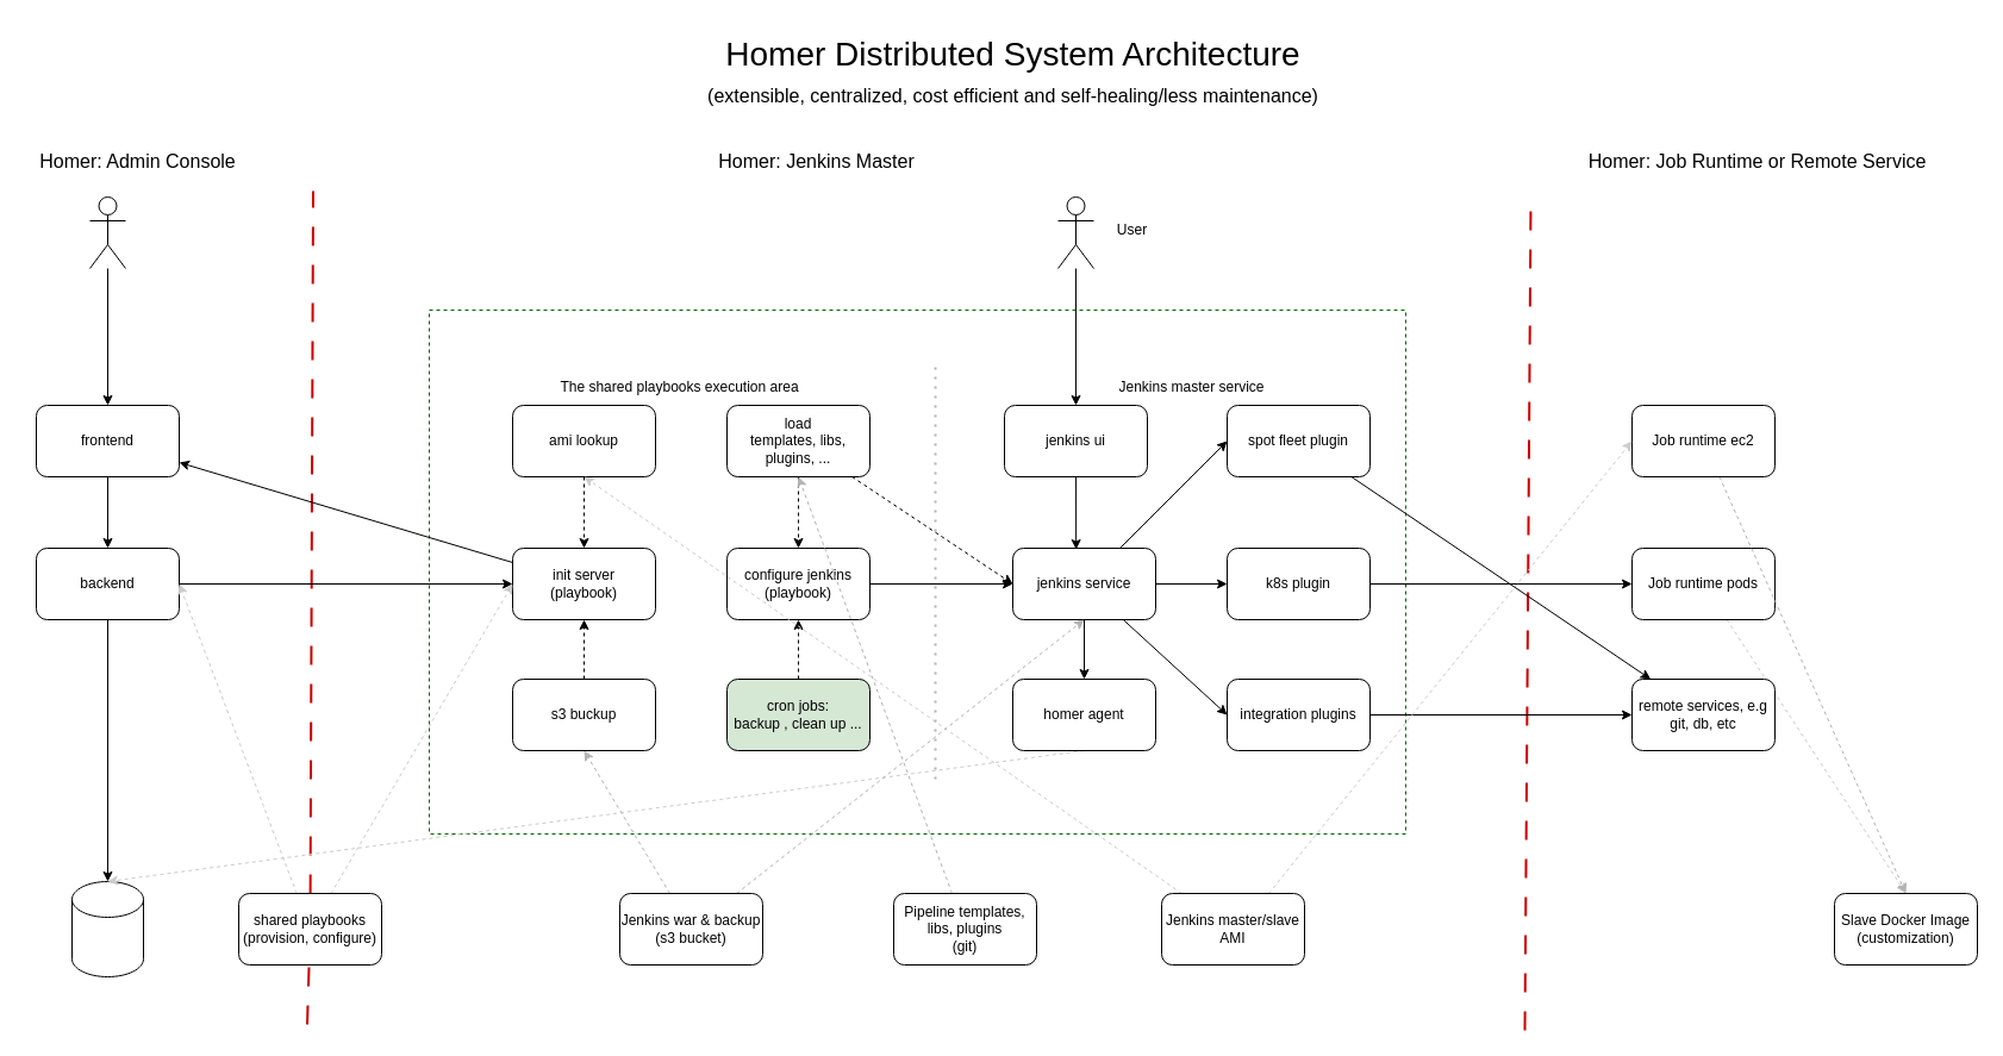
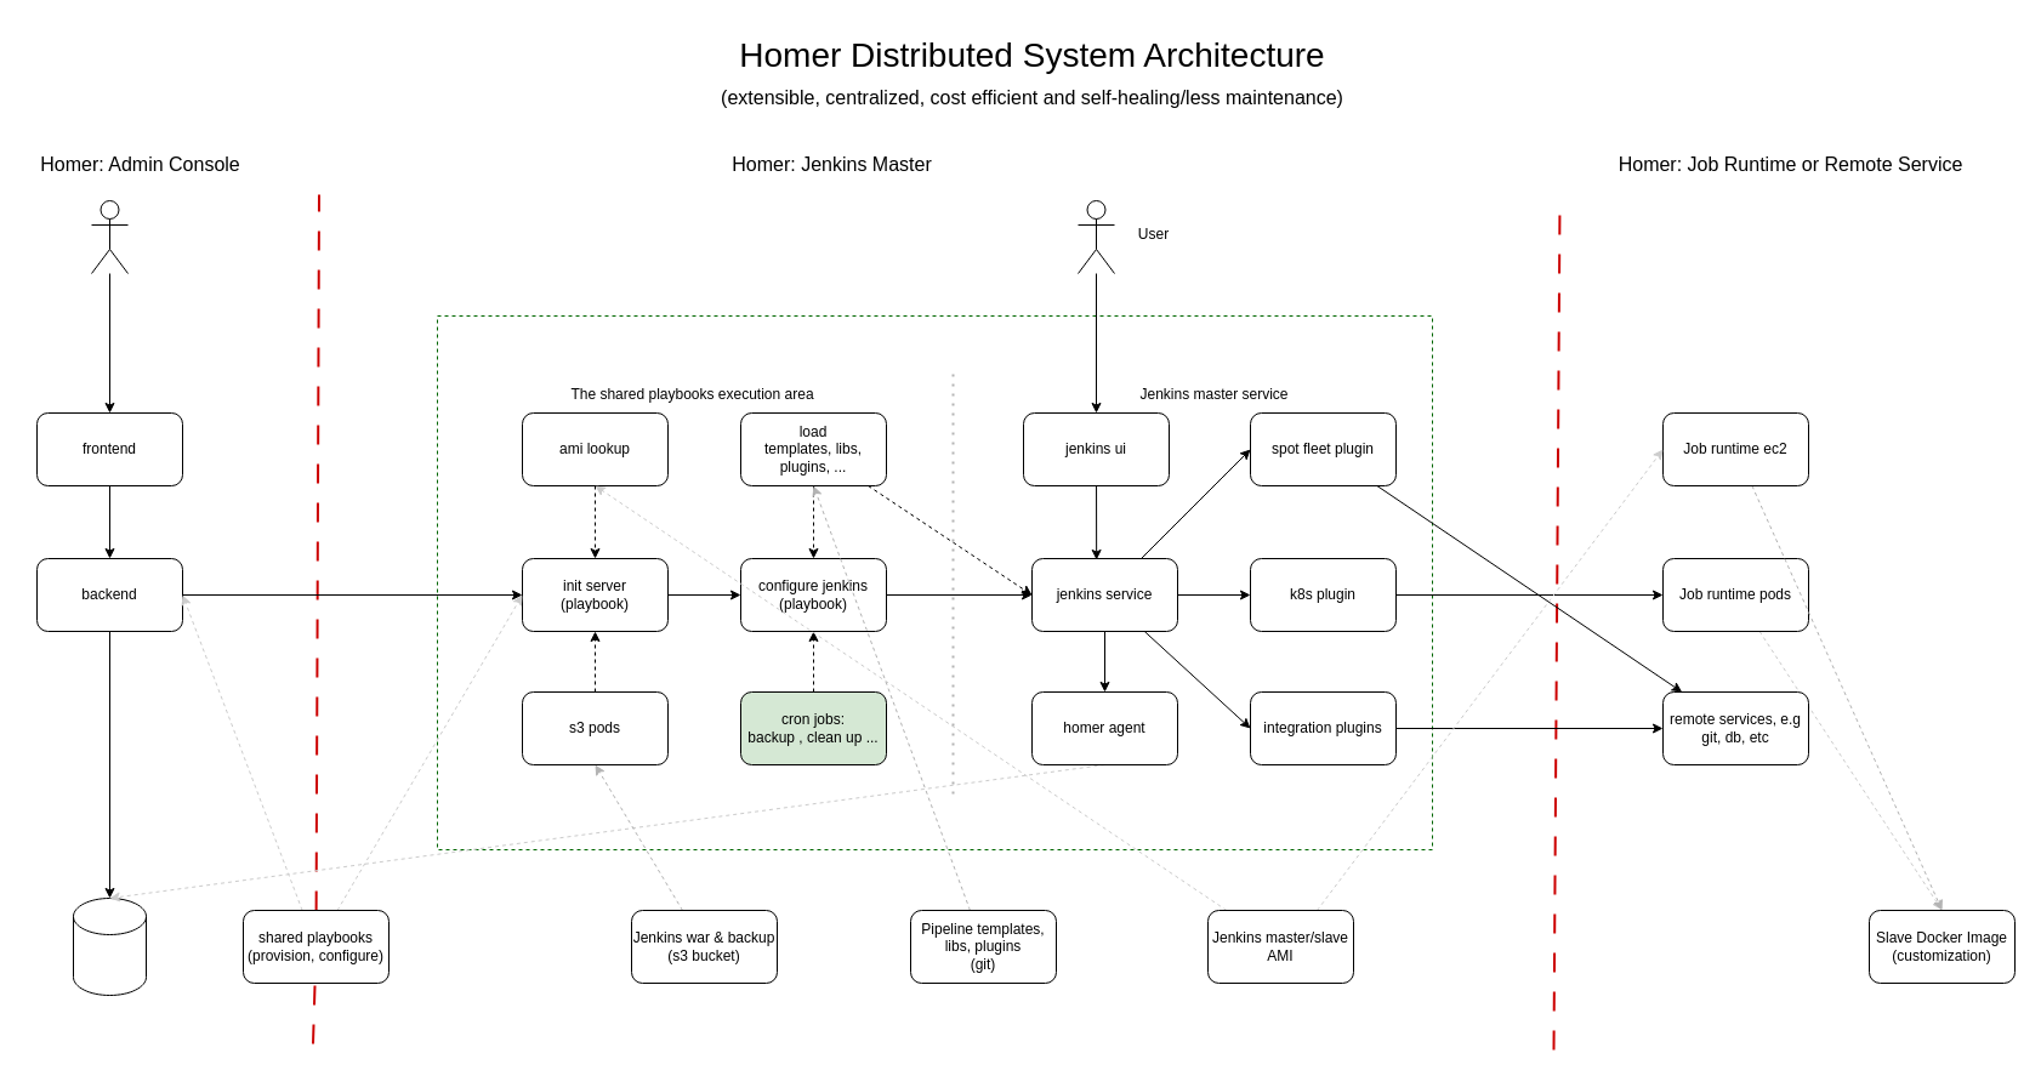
- <mxCell id="11" style="edgeStyle=none;rounded=0;orthogonalLoop=1;jettySize=auto;html=1;" edge="1" parent="1" source="12" target="6"><mxGeometry relative="1" as="geometry" /></mxCell>
+ <mxCell id="11" style="edgeStyle=none;rounded=0;orthogonalLoop=1;jettySize=auto;html=1;" edge="1" parent="1" source="12" target="14"><mxGeometry relative="1" as="geometry" /></mxCell>
- <mxCell id="63" style="edgeStyle=none;rounded=0;orthogonalLoop=1;jettySize=auto;html=1;entryX=0.5;entryY=1;entryDx=0;entryDy=0;dashed=1;strokeColor=#B3B3B3;" edge="1" parent="1" source="64" target="19"><mxGeometry relative="1" as="geometry" /></mxCell>
- <mxCell id="28" value="s3 buckup" style="rounded=1;whiteSpace=wrap;html=1;" vertex="1" parent="1"><mxGeometry x="430" y="570" width="120" height="60" as="geometry" /></mxCell>
+ <mxCell id="28" value="s3 pods" style="rounded=1;whiteSpace=wrap;html=1;" vertex="1" parent="1"><mxGeometry x="430" y="570" width="120" height="60" as="geometry" /></mxCell>
- <mxCell id="46" value="Jenkins master/slave AMI" style="rounded=1;whiteSpace=wrap;html=1;" vertex="1" parent="1"><mxGeometry x="975" y="750" width="120" height="60" as="geometry" /></mxCell>
+ <mxCell id="46" value="Jenkins master/slave AMI" style="rounded=1;whiteSpace=wrap;html=1;" vertex="1" parent="1"><mxGeometry x="995" y="750" width="120" height="60" as="geometry" /></mxCell>
